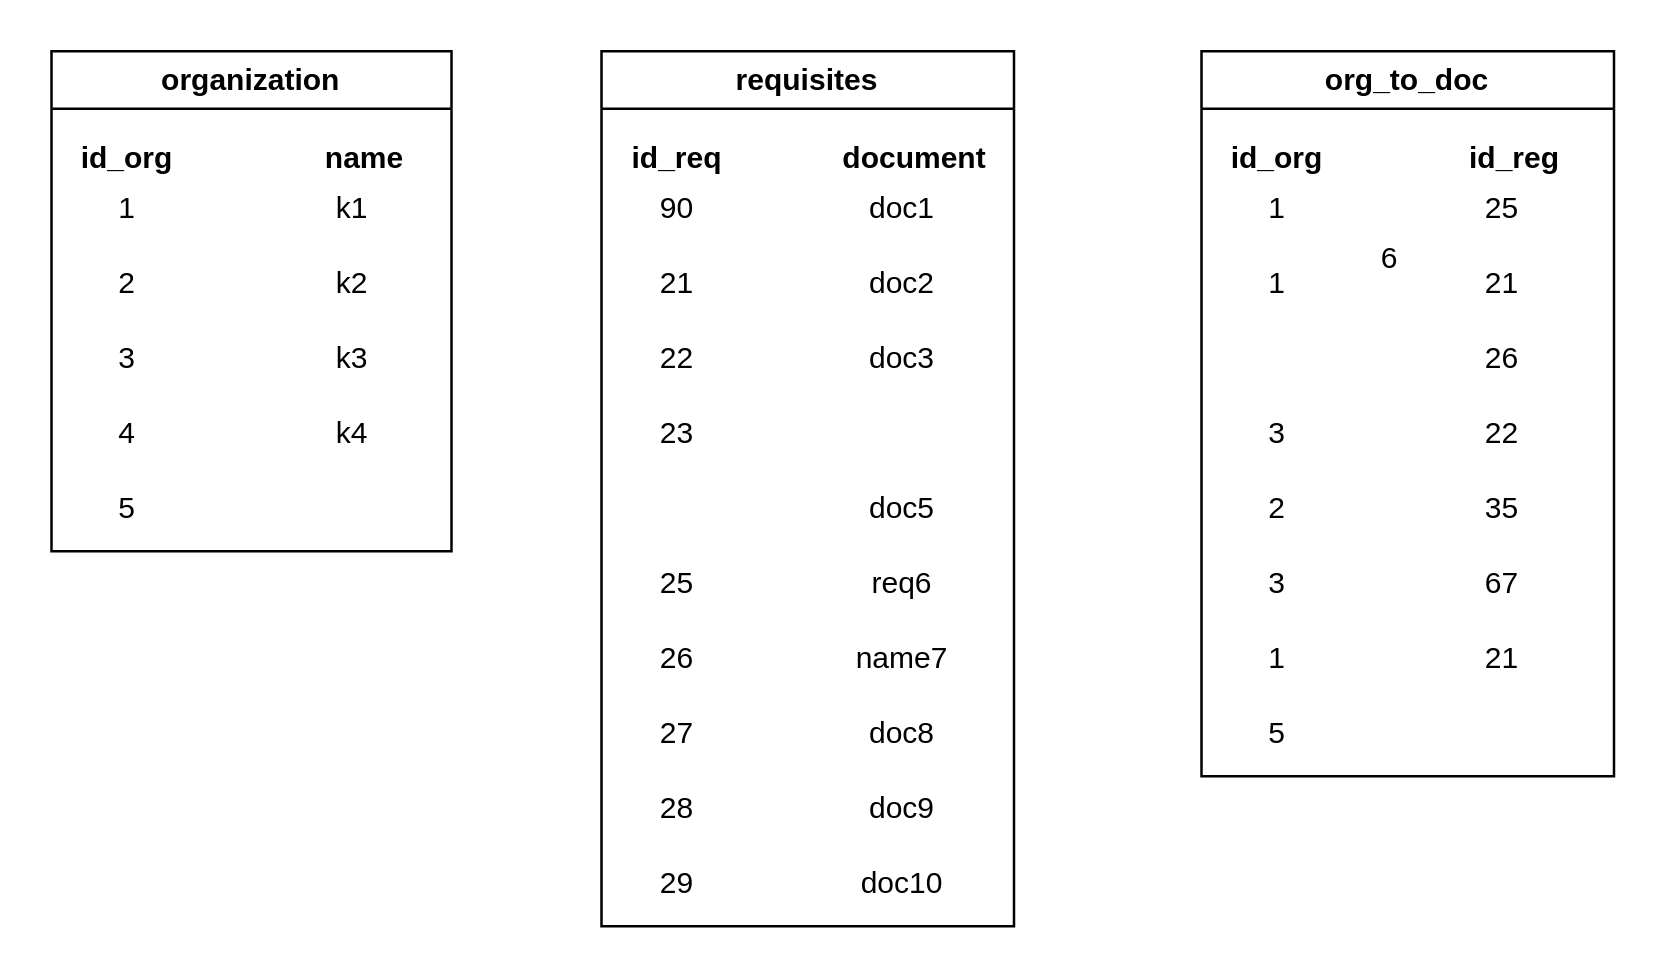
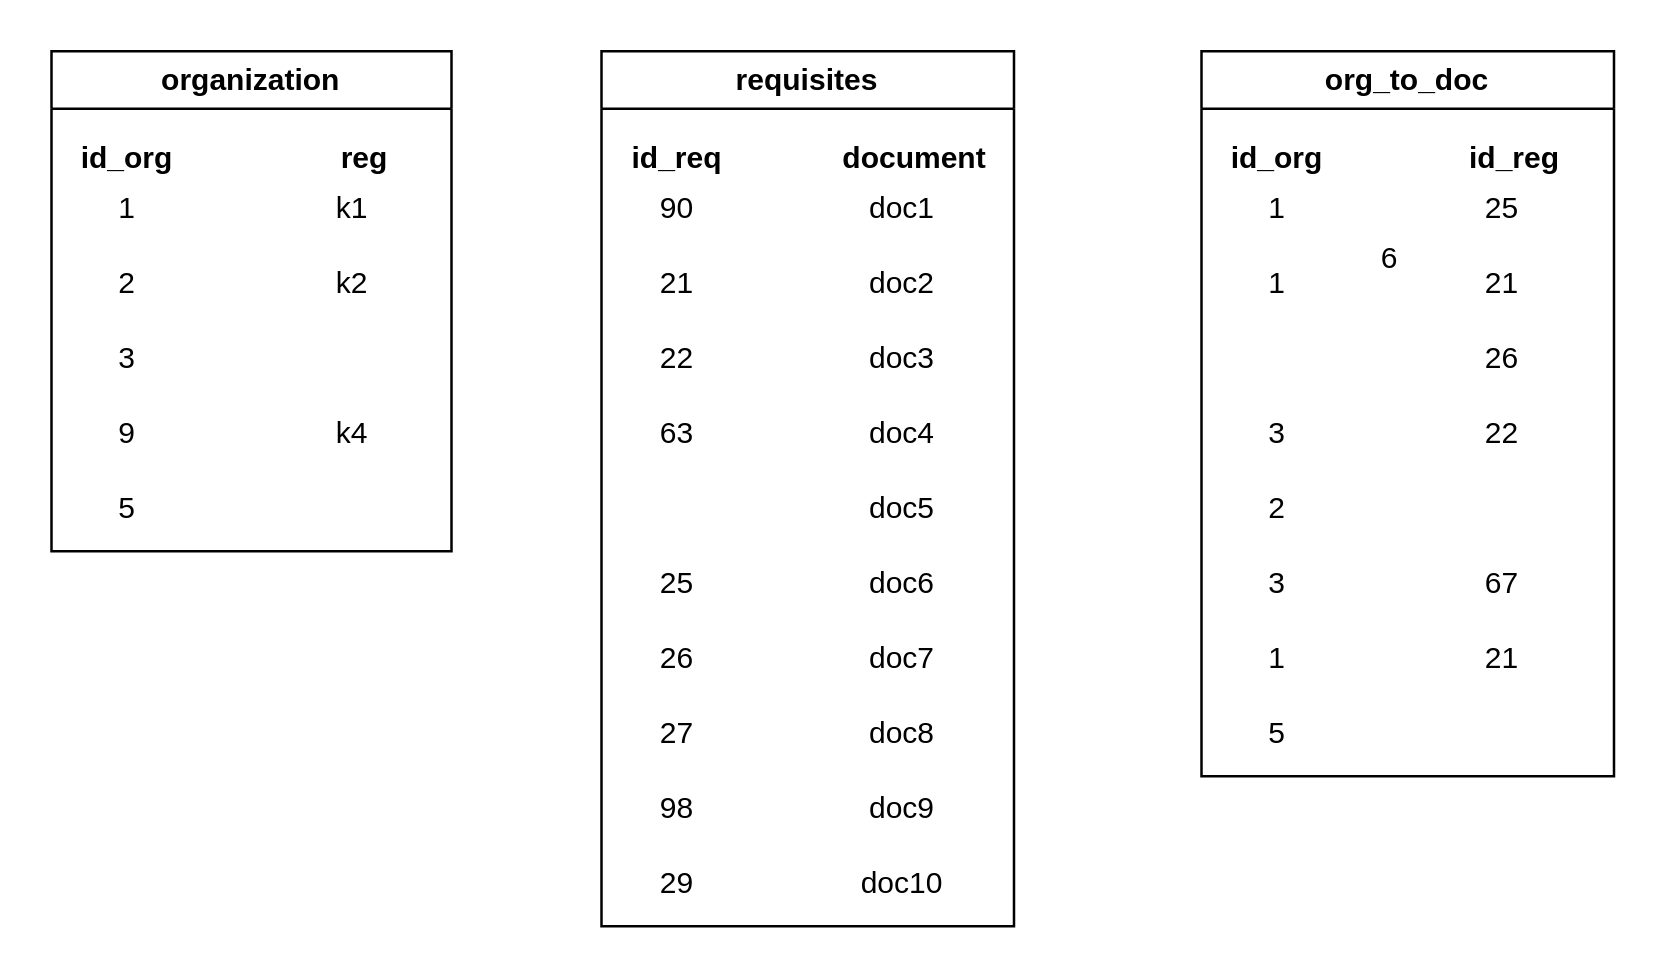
- <mxCell id="4" value="&lt;b&gt;name&lt;/b&gt;" style="text;html=1;align=center;verticalAlign=middle;resizable=0;points=[];autosize=1;strokeColor=none;fillColor=none;" vertex="1" parent="2"><mxGeometry x="100" y="28" width="50" height="30" as="geometry" /></mxCell>
+ <mxCell id="4" value="&lt;b&gt;reg&lt;/b&gt;" style="text;html=1;align=center;verticalAlign=middle;resizable=0;points=[];autosize=1;strokeColor=none;fillColor=none;" vertex="1" parent="2"><mxGeometry x="100" y="28" width="50" height="30" as="geometry" /></mxCell>
- <mxCell id="12" value="k3" style="text;html=1;align=center;verticalAlign=middle;resizable=0;points=[];autosize=1;strokeColor=none;fillColor=none;" vertex="1" parent="2"><mxGeometry x="100" y="108" width="40" height="30" as="geometry" /></mxCell>
- <mxCell id="8" value="4" style="text;html=1;align=center;verticalAlign=middle;resizable=0;points=[];autosize=1;strokeColor=none;fillColor=none;" vertex="1" parent="2"><mxGeometry x="15" y="138" width="30" height="30" as="geometry" /></mxCell>
+ <mxCell id="8" value="9" style="text;html=1;align=center;verticalAlign=middle;resizable=0;points=[];autosize=1;strokeColor=none;fillColor=none;" vertex="1" parent="2"><mxGeometry x="15" y="138" width="30" height="30" as="geometry" /></mxCell>
- <mxCell id="20" value="23" style="text;html=1;align=center;verticalAlign=middle;resizable=0;points=[];autosize=1;strokeColor=none;fillColor=none;" vertex="1" parent="14"><mxGeometry x="10" y="138" width="40" height="30" as="geometry" /></mxCell>
+ <mxCell id="20" value="63" style="text;html=1;align=center;verticalAlign=middle;resizable=0;points=[];autosize=1;strokeColor=none;fillColor=none;" vertex="1" parent="14"><mxGeometry x="10" y="138" width="40" height="30" as="geometry" /></mxCell>
+ <mxCell id="24" value="doc4" style="text;html=1;align=center;verticalAlign=middle;resizable=0;points=[];autosize=1;strokeColor=none;fillColor=none;" vertex="1" parent="14"><mxGeometry x="95" y="138" width="50" height="30" as="geometry" /></mxCell>
- <mxCell id="48" value="35" style="text;html=1;align=center;verticalAlign=middle;resizable=0;points=[];autosize=1;strokeColor=none;fillColor=none;" vertex="1" parent="36"><mxGeometry x="100" y="168" width="40" height="30" as="geometry" /></mxCell>
- <mxCell id="31" value="req6" style="text;html=1;align=center;verticalAlign=middle;resizable=0;points=[];autosize=1;strokeColor=none;fillColor=none;" vertex="1" parent="14"><mxGeometry x="95" y="198" width="50" height="30" as="geometry" /></mxCell>
+ <mxCell id="31" value="doc6" style="text;html=1;align=center;verticalAlign=middle;resizable=0;points=[];autosize=1;strokeColor=none;fillColor=none;" vertex="1" parent="14"><mxGeometry x="95" y="198" width="50" height="30" as="geometry" /></mxCell>
- <mxCell id="32" value="name7" style="text;html=1;align=center;verticalAlign=middle;resizable=0;points=[];autosize=1;strokeColor=none;fillColor=none;" vertex="1" parent="14"><mxGeometry x="95" y="228" width="50" height="30" as="geometry" /></mxCell>
+ <mxCell id="32" value="doc7" style="text;html=1;align=center;verticalAlign=middle;resizable=0;points=[];autosize=1;strokeColor=none;fillColor=none;" vertex="1" parent="14"><mxGeometry x="95" y="228" width="50" height="30" as="geometry" /></mxCell>
- <mxCell id="29" value="28" style="text;html=1;align=center;verticalAlign=middle;resizable=0;points=[];autosize=1;strokeColor=none;fillColor=none;" vertex="1" parent="14"><mxGeometry x="10" y="288" width="40" height="30" as="geometry" /></mxCell>
+ <mxCell id="29" value="98" style="text;html=1;align=center;verticalAlign=middle;resizable=0;points=[];autosize=1;strokeColor=none;fillColor=none;" vertex="1" parent="14"><mxGeometry x="10" y="288" width="40" height="30" as="geometry" /></mxCell>
